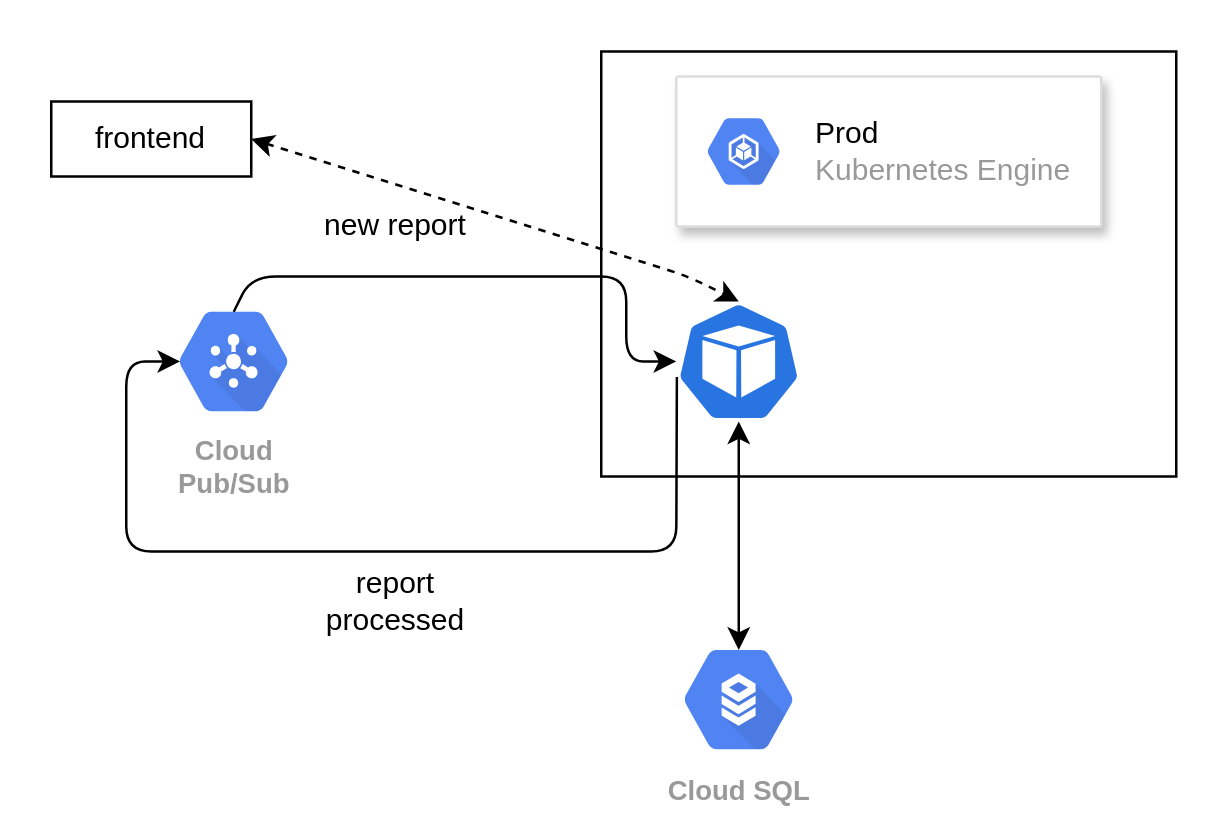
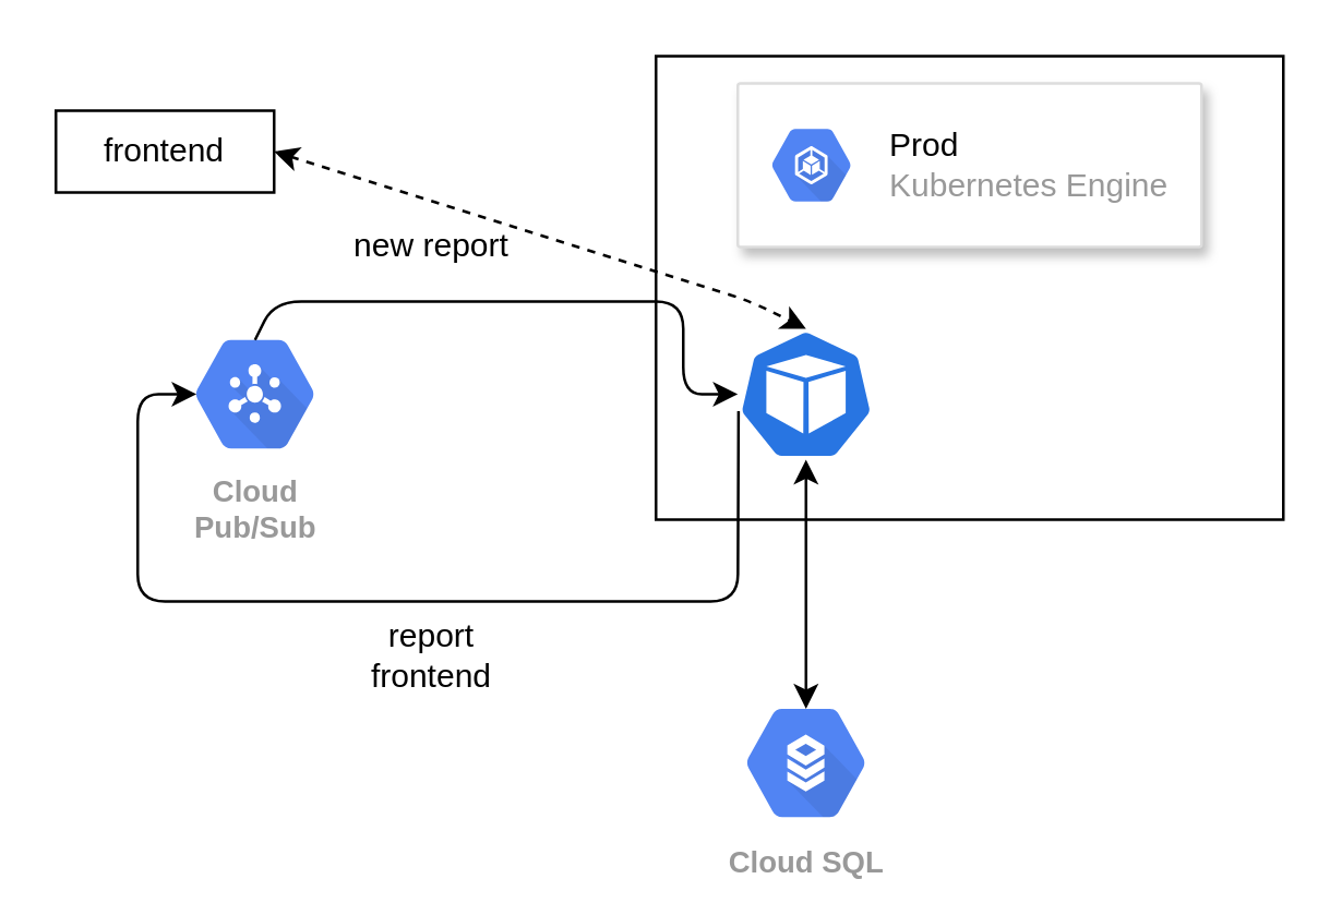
- <mxCell id="13" value="report processed" style="text;html=1;strokeColor=none;fillColor=none;align=center;verticalAlign=middle;whiteSpace=wrap;rounded=0;" vertex="1" parent="1"><mxGeometry x="126" y="230" width="64" height="20" as="geometry" /></mxCell>
+ <mxCell id="13" value="report frontend" style="text;html=1;strokeColor=none;fillColor=none;align=center;verticalAlign=middle;whiteSpace=wrap;rounded=0;" vertex="1" parent="1"><mxGeometry x="126" y="230" width="64" height="20" as="geometry" /></mxCell>
